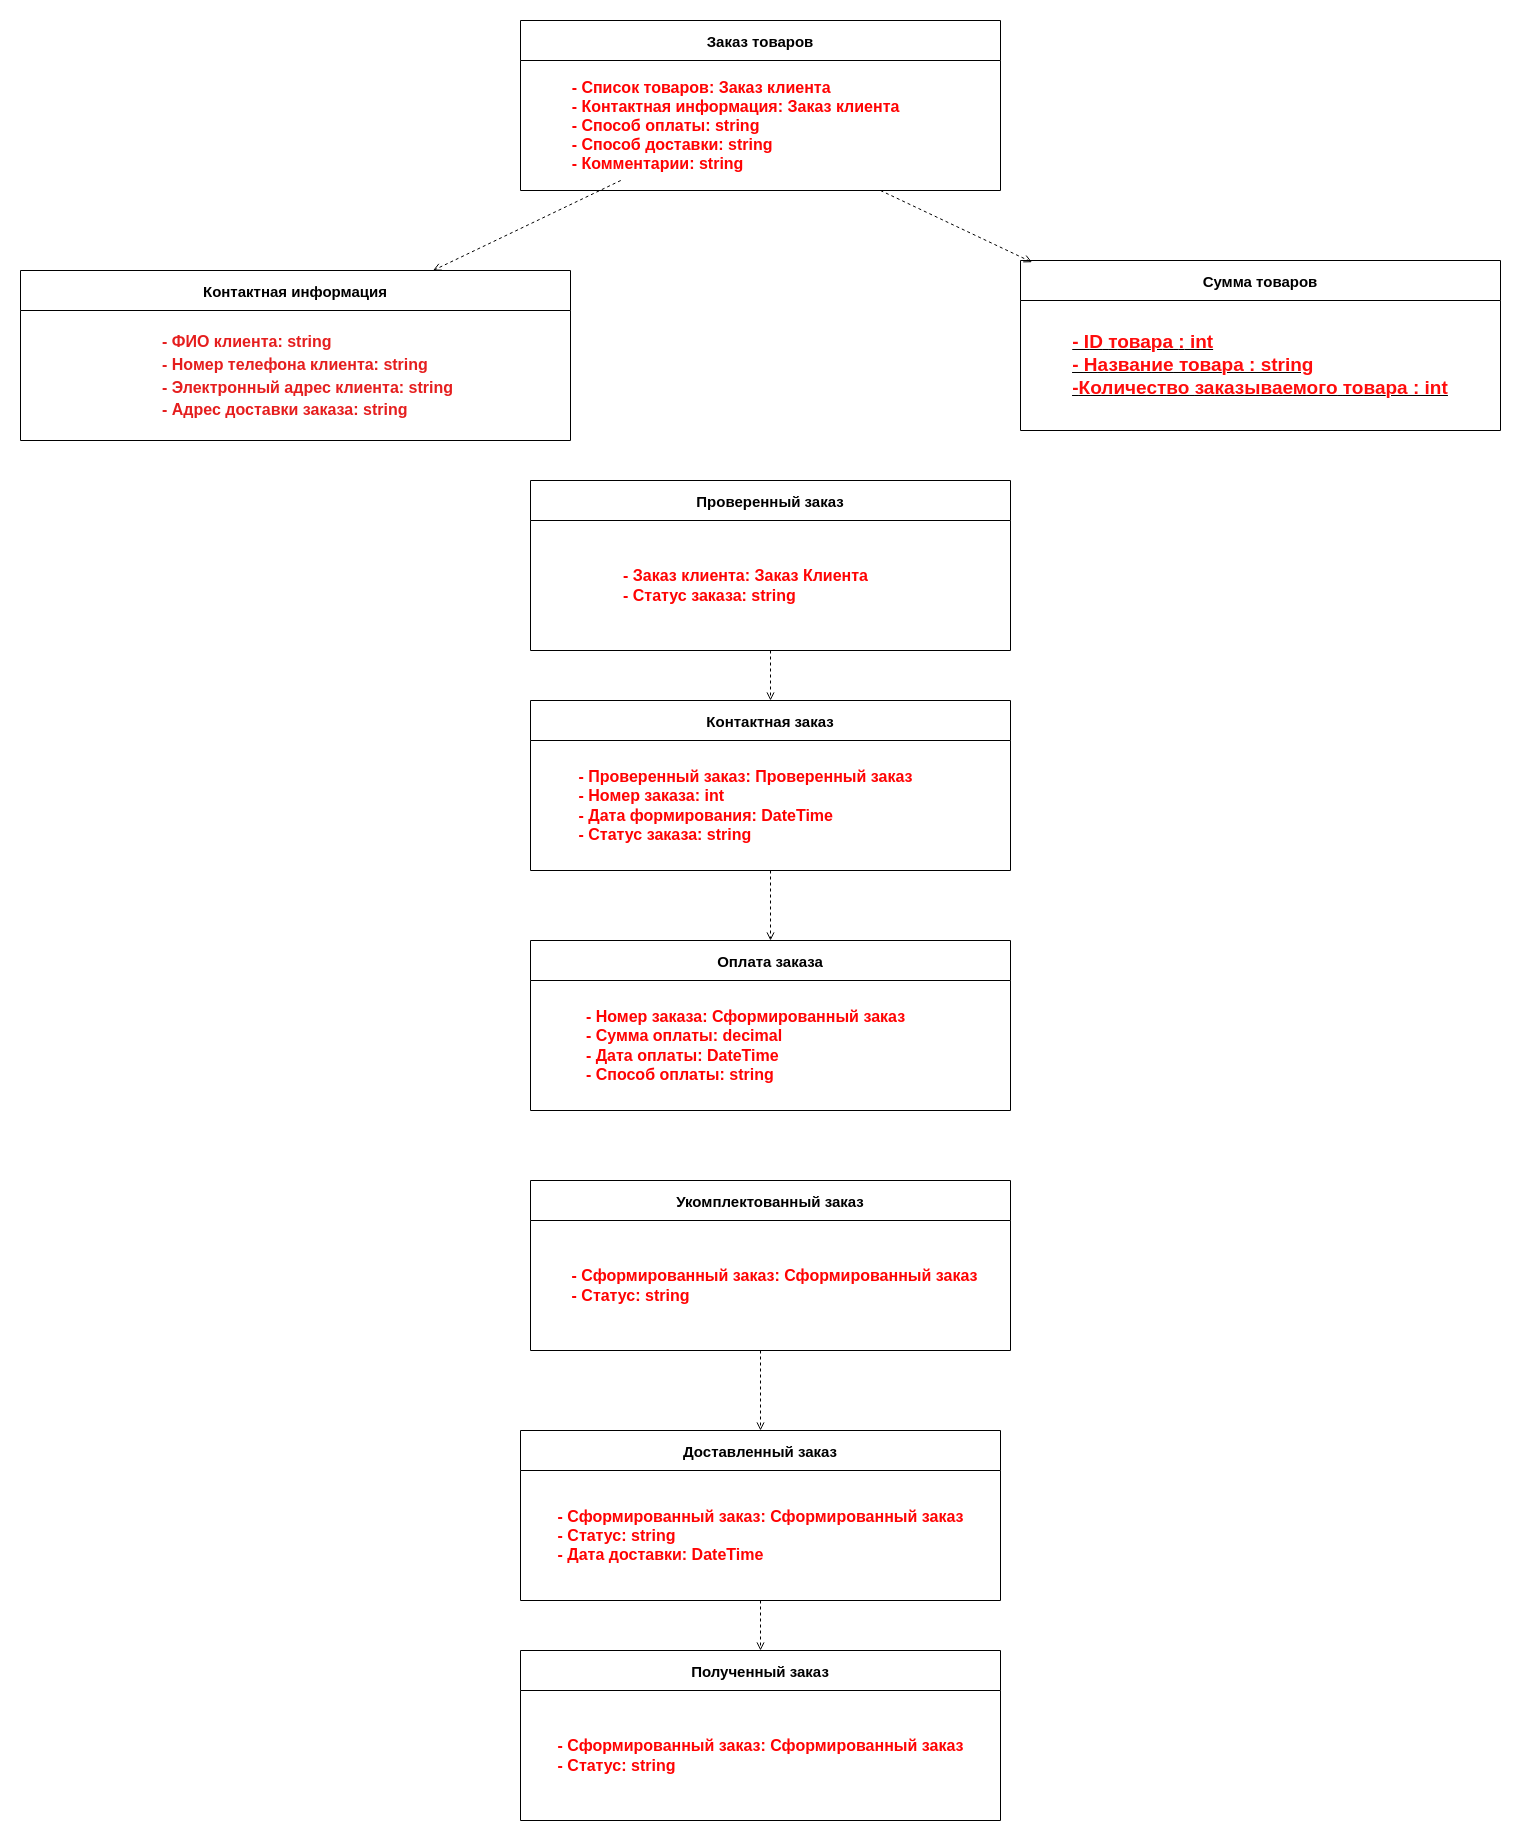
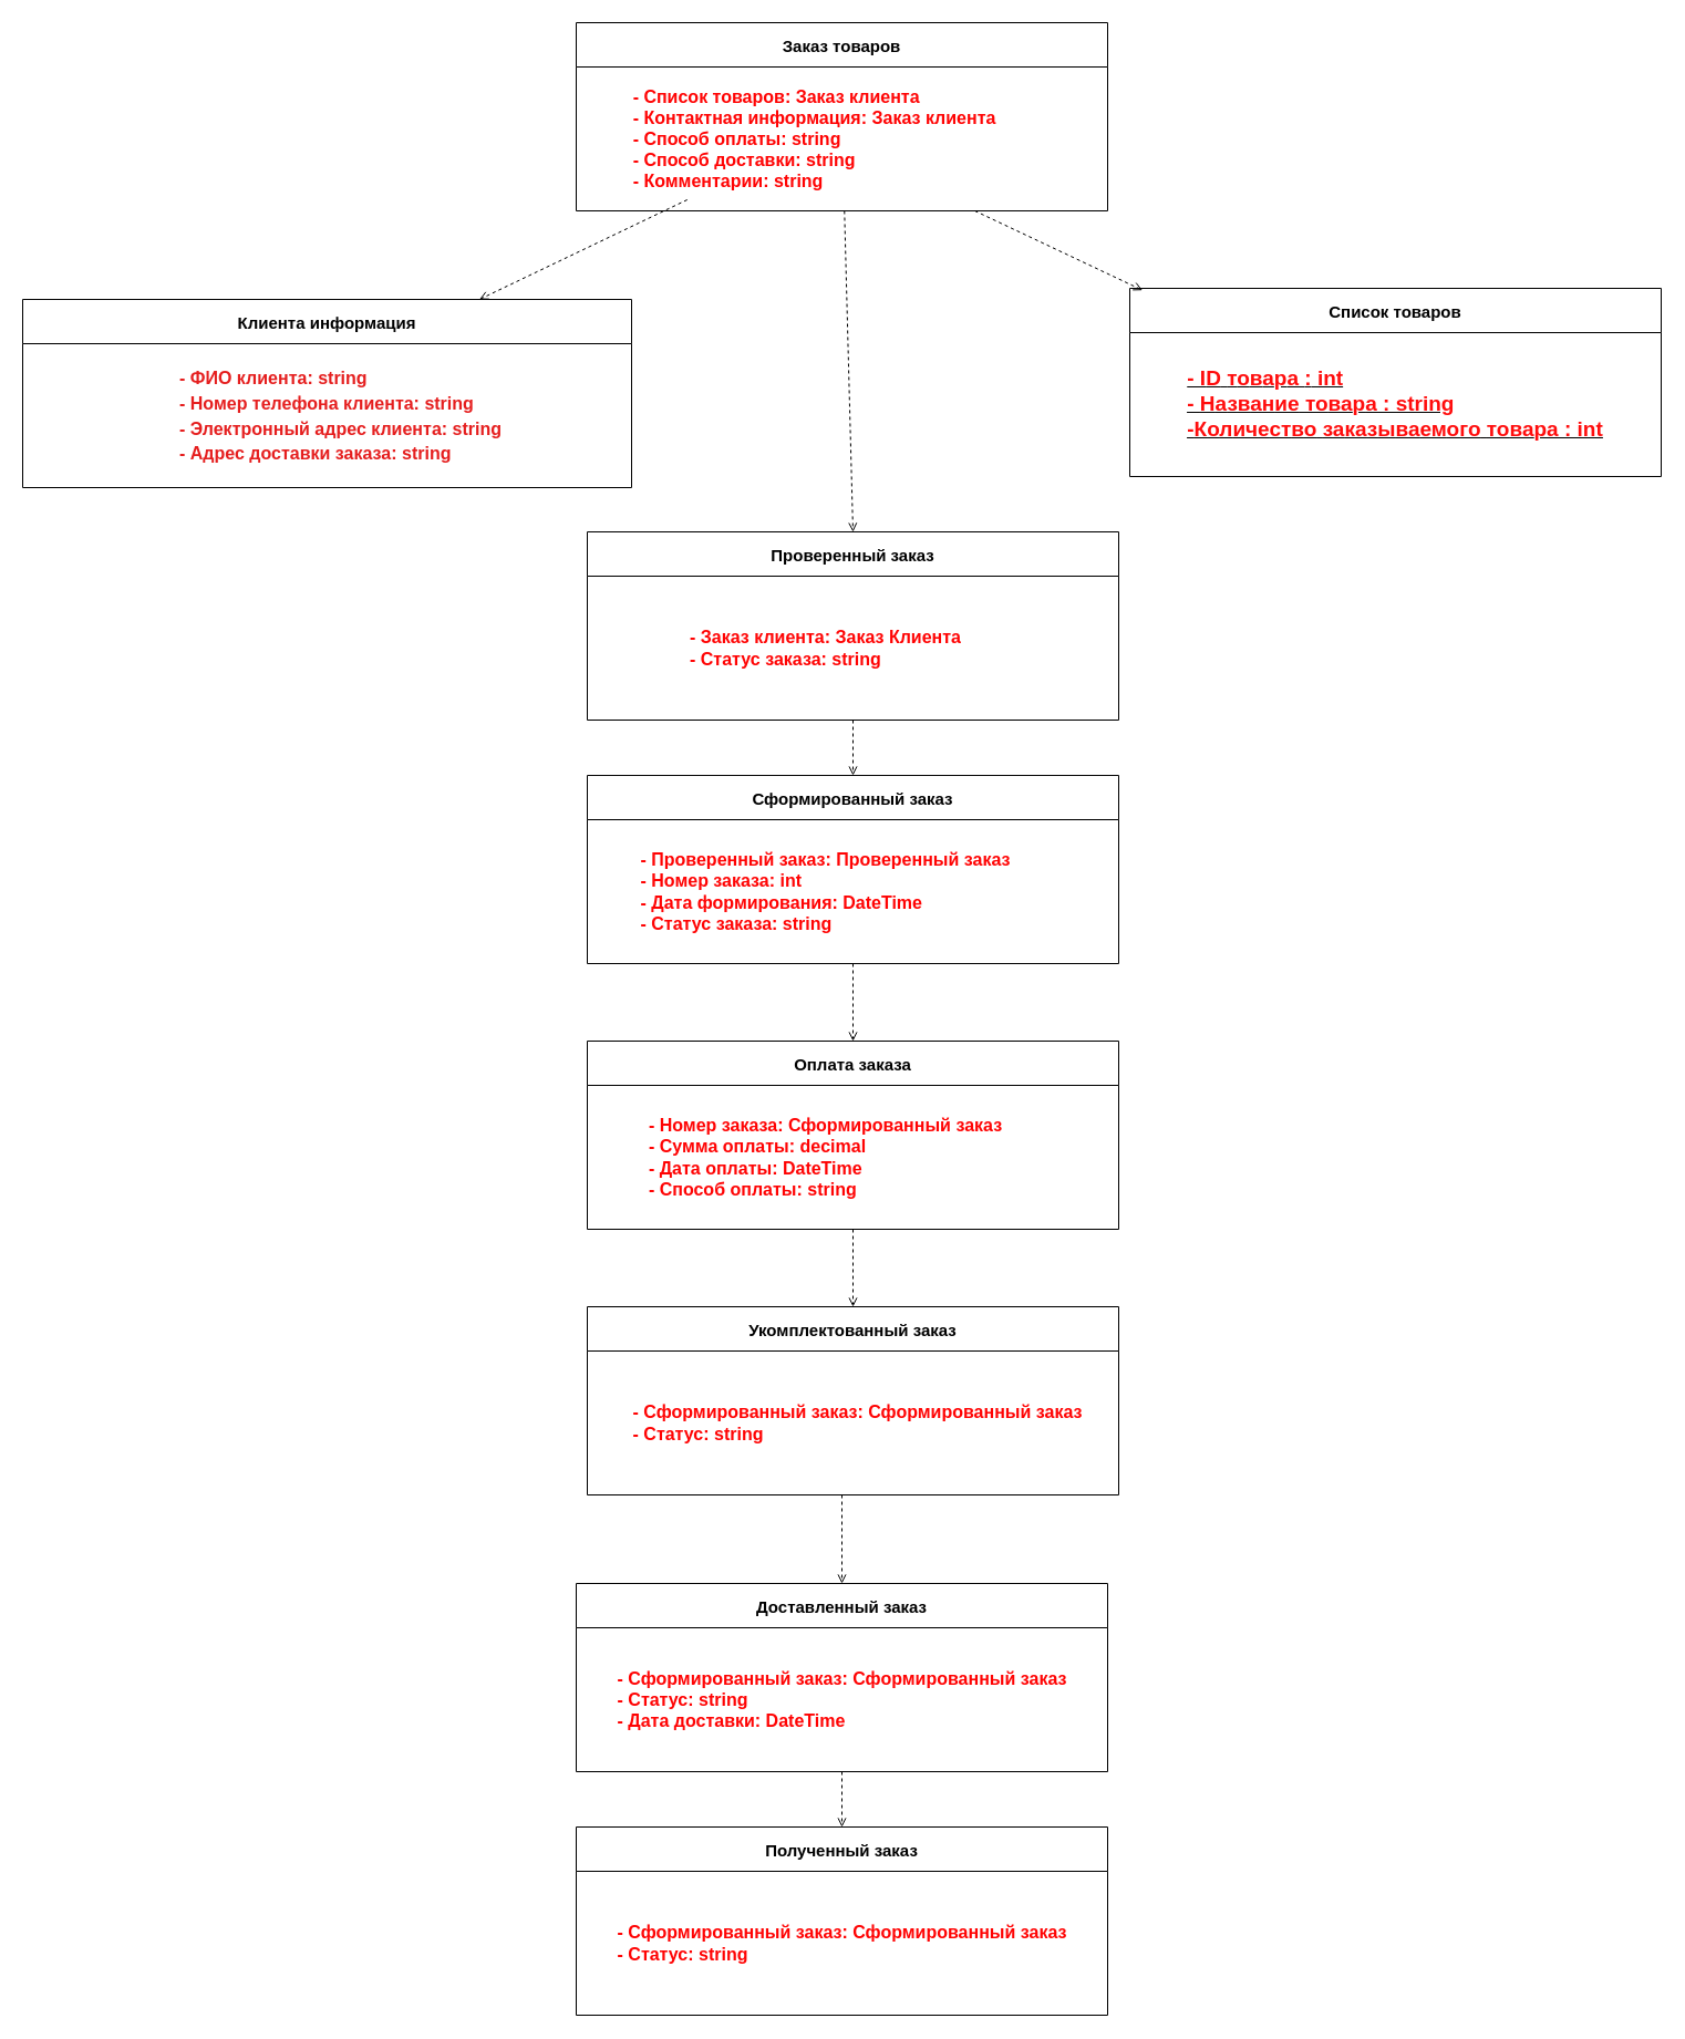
- <mxCell id="5" value="Сумма товаров" style="swimlane;fontSize=15;startSize=40;" vertex="1" parent="1"><mxGeometry x="1020" y="260" width="480" height="170" as="geometry" /></mxCell>
+ <mxCell id="5" value="Список товаров" style="swimlane;fontSize=15;startSize=40;" vertex="1" parent="1"><mxGeometry x="1020" y="260" width="480" height="170" as="geometry" /></mxCell>
- <mxCell id="7" value="Контактная информация" style="swimlane;fontSize=15;startSize=40;" vertex="1" parent="1"><mxGeometry x="20" y="270" width="550" height="170" as="geometry" /></mxCell>
+ <mxCell id="7" value="Клиента информация" style="swimlane;fontSize=15;startSize=40;" vertex="1" parent="1"><mxGeometry x="20" y="270" width="550" height="170" as="geometry" /></mxCell>
+ <mxCell id="2" style="rounded=0;orthogonalLoop=1;jettySize=auto;html=1;entryX=0.5;entryY=0;entryDx=0;entryDy=0;dashed=1;endArrow=open;endFill=0;" edge="1" parent="1" source="3" target="9"><mxGeometry relative="1" as="geometry" /></mxCell>
- <mxCell id="11" value="Контактная заказ" style="swimlane;fontSize=15;startSize=40;" vertex="1" parent="1"><mxGeometry x="530" y="700" width="480" height="170" as="geometry" /></mxCell>
+ <mxCell id="11" value="Сформированный заказ" style="swimlane;fontSize=15;startSize=40;" vertex="1" parent="1"><mxGeometry x="530" y="700" width="480" height="170" as="geometry" /></mxCell>
+ <mxCell id="25" style="rounded=0;orthogonalLoop=1;jettySize=auto;html=1;entryX=0.5;entryY=0;entryDx=0;entryDy=0;dashed=1;endArrow=open;endFill=0;exitX=0.5;exitY=1;exitDx=0;exitDy=0;" edge="1" parent="1" source="13" target="15"><mxGeometry relative="1" as="geometry"><mxPoint x="780" y="880" as="sourcePoint" /><mxPoint x="780" y="950" as="targetPoint" /></mxGeometry></mxCell>
